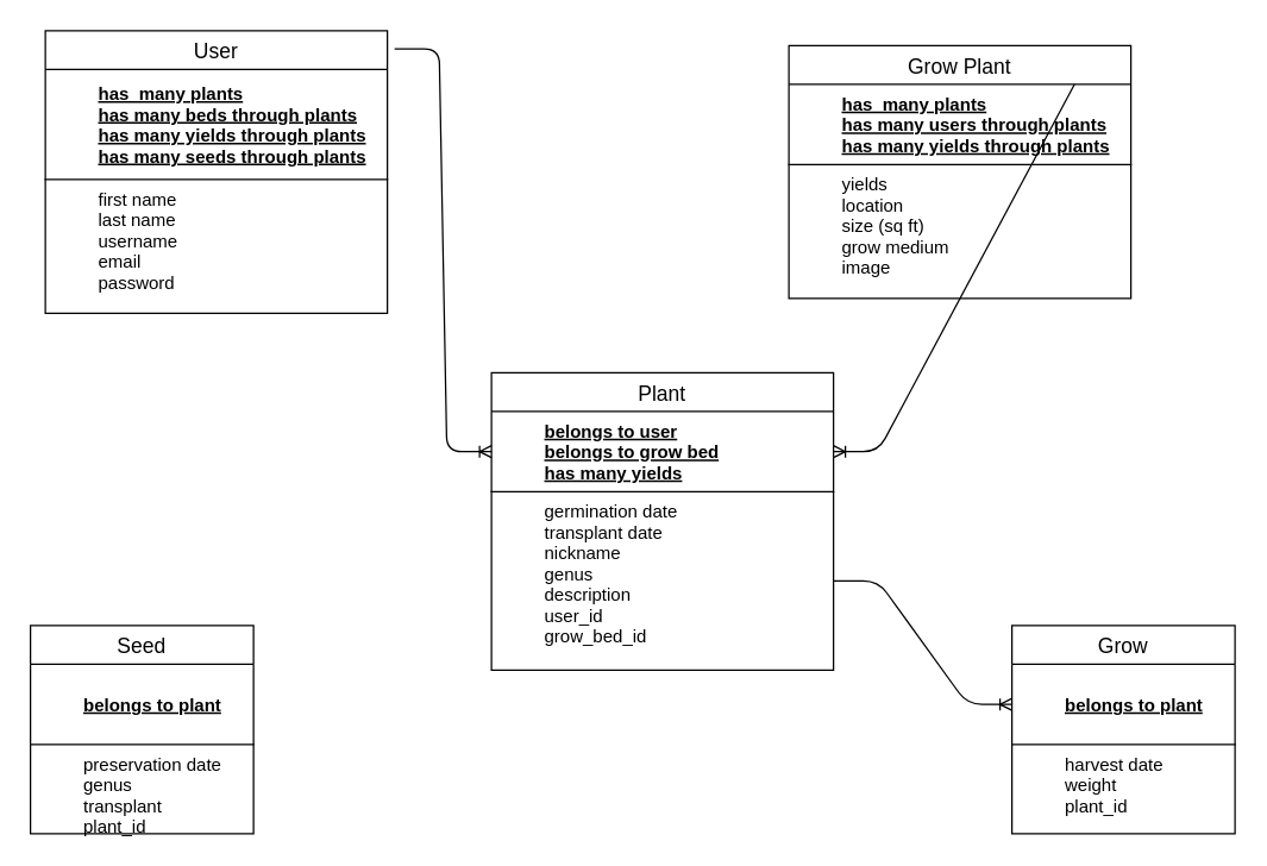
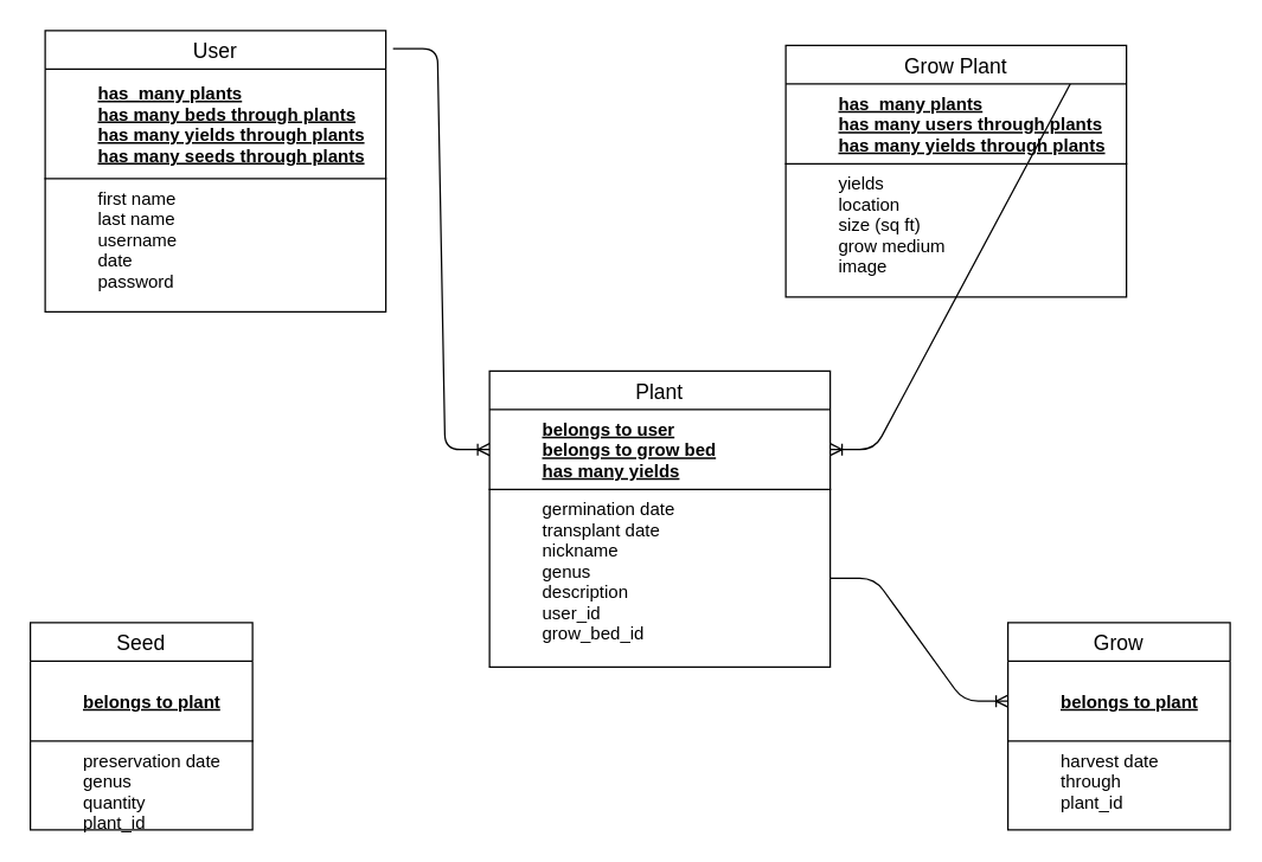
- <mxCell id="4" value="first name&#10;last name&#10;username&#10;email&#10;password" style="shape=partialRectangle;top=0;left=0;right=0;bottom=0;align=left;verticalAlign=top;fillColor=none;spacingLeft=34;spacingRight=4;overflow=hidden;rotatable=0;points=[[0,0.5],[1,0.5]];portConstraint=eastwest;dropTarget=0;fontSize=12;" vertex="1" parent="2"><mxGeometry y="100" width="230" height="90" as="geometry" /></mxCell>
+ <mxCell id="4" value="first name&#10;last name&#10;username&#10;date&#10;password" style="shape=partialRectangle;top=0;left=0;right=0;bottom=0;align=left;verticalAlign=top;fillColor=none;spacingLeft=34;spacingRight=4;overflow=hidden;rotatable=0;points=[[0,0.5],[1,0.5]];portConstraint=eastwest;dropTarget=0;fontSize=12;" vertex="1" parent="2"><mxGeometry y="100" width="230" height="90" as="geometry" /></mxCell>
- <mxCell id="10" value="preservation date&#10;genus&#10;transplant&#10;plant_id" style="shape=partialRectangle;top=0;left=0;right=0;bottom=0;align=left;verticalAlign=top;fillColor=none;spacingLeft=34;spacingRight=4;overflow=hidden;rotatable=0;points=[[0,0.5],[1,0.5]];portConstraint=eastwest;dropTarget=0;fontSize=12;" vertex="1" parent="8"><mxGeometry y="80" width="150" height="60" as="geometry" /></mxCell>
+ <mxCell id="10" value="preservation date&#10;genus&#10;quantity&#10;plant_id" style="shape=partialRectangle;top=0;left=0;right=0;bottom=0;align=left;verticalAlign=top;fillColor=none;spacingLeft=34;spacingRight=4;overflow=hidden;rotatable=0;points=[[0,0.5],[1,0.5]];portConstraint=eastwest;dropTarget=0;fontSize=12;" vertex="1" parent="8"><mxGeometry y="80" width="150" height="60" as="geometry" /></mxCell>
- <mxCell id="13" value="harvest date&#10;weight&#10;plant_id" style="shape=partialRectangle;top=0;left=0;right=0;bottom=0;align=left;verticalAlign=top;fillColor=none;spacingLeft=34;spacingRight=4;overflow=hidden;rotatable=0;points=[[0,0.5],[1,0.5]];portConstraint=eastwest;dropTarget=0;fontSize=12;" vertex="1" parent="11"><mxGeometry y="80" width="150" height="60" as="geometry" /></mxCell>
+ <mxCell id="13" value="harvest date&#10;through&#10;plant_id" style="shape=partialRectangle;top=0;left=0;right=0;bottom=0;align=left;verticalAlign=top;fillColor=none;spacingLeft=34;spacingRight=4;overflow=hidden;rotatable=0;points=[[0,0.5],[1,0.5]];portConstraint=eastwest;dropTarget=0;fontSize=12;" vertex="1" parent="11"><mxGeometry y="80" width="150" height="60" as="geometry" /></mxCell>
